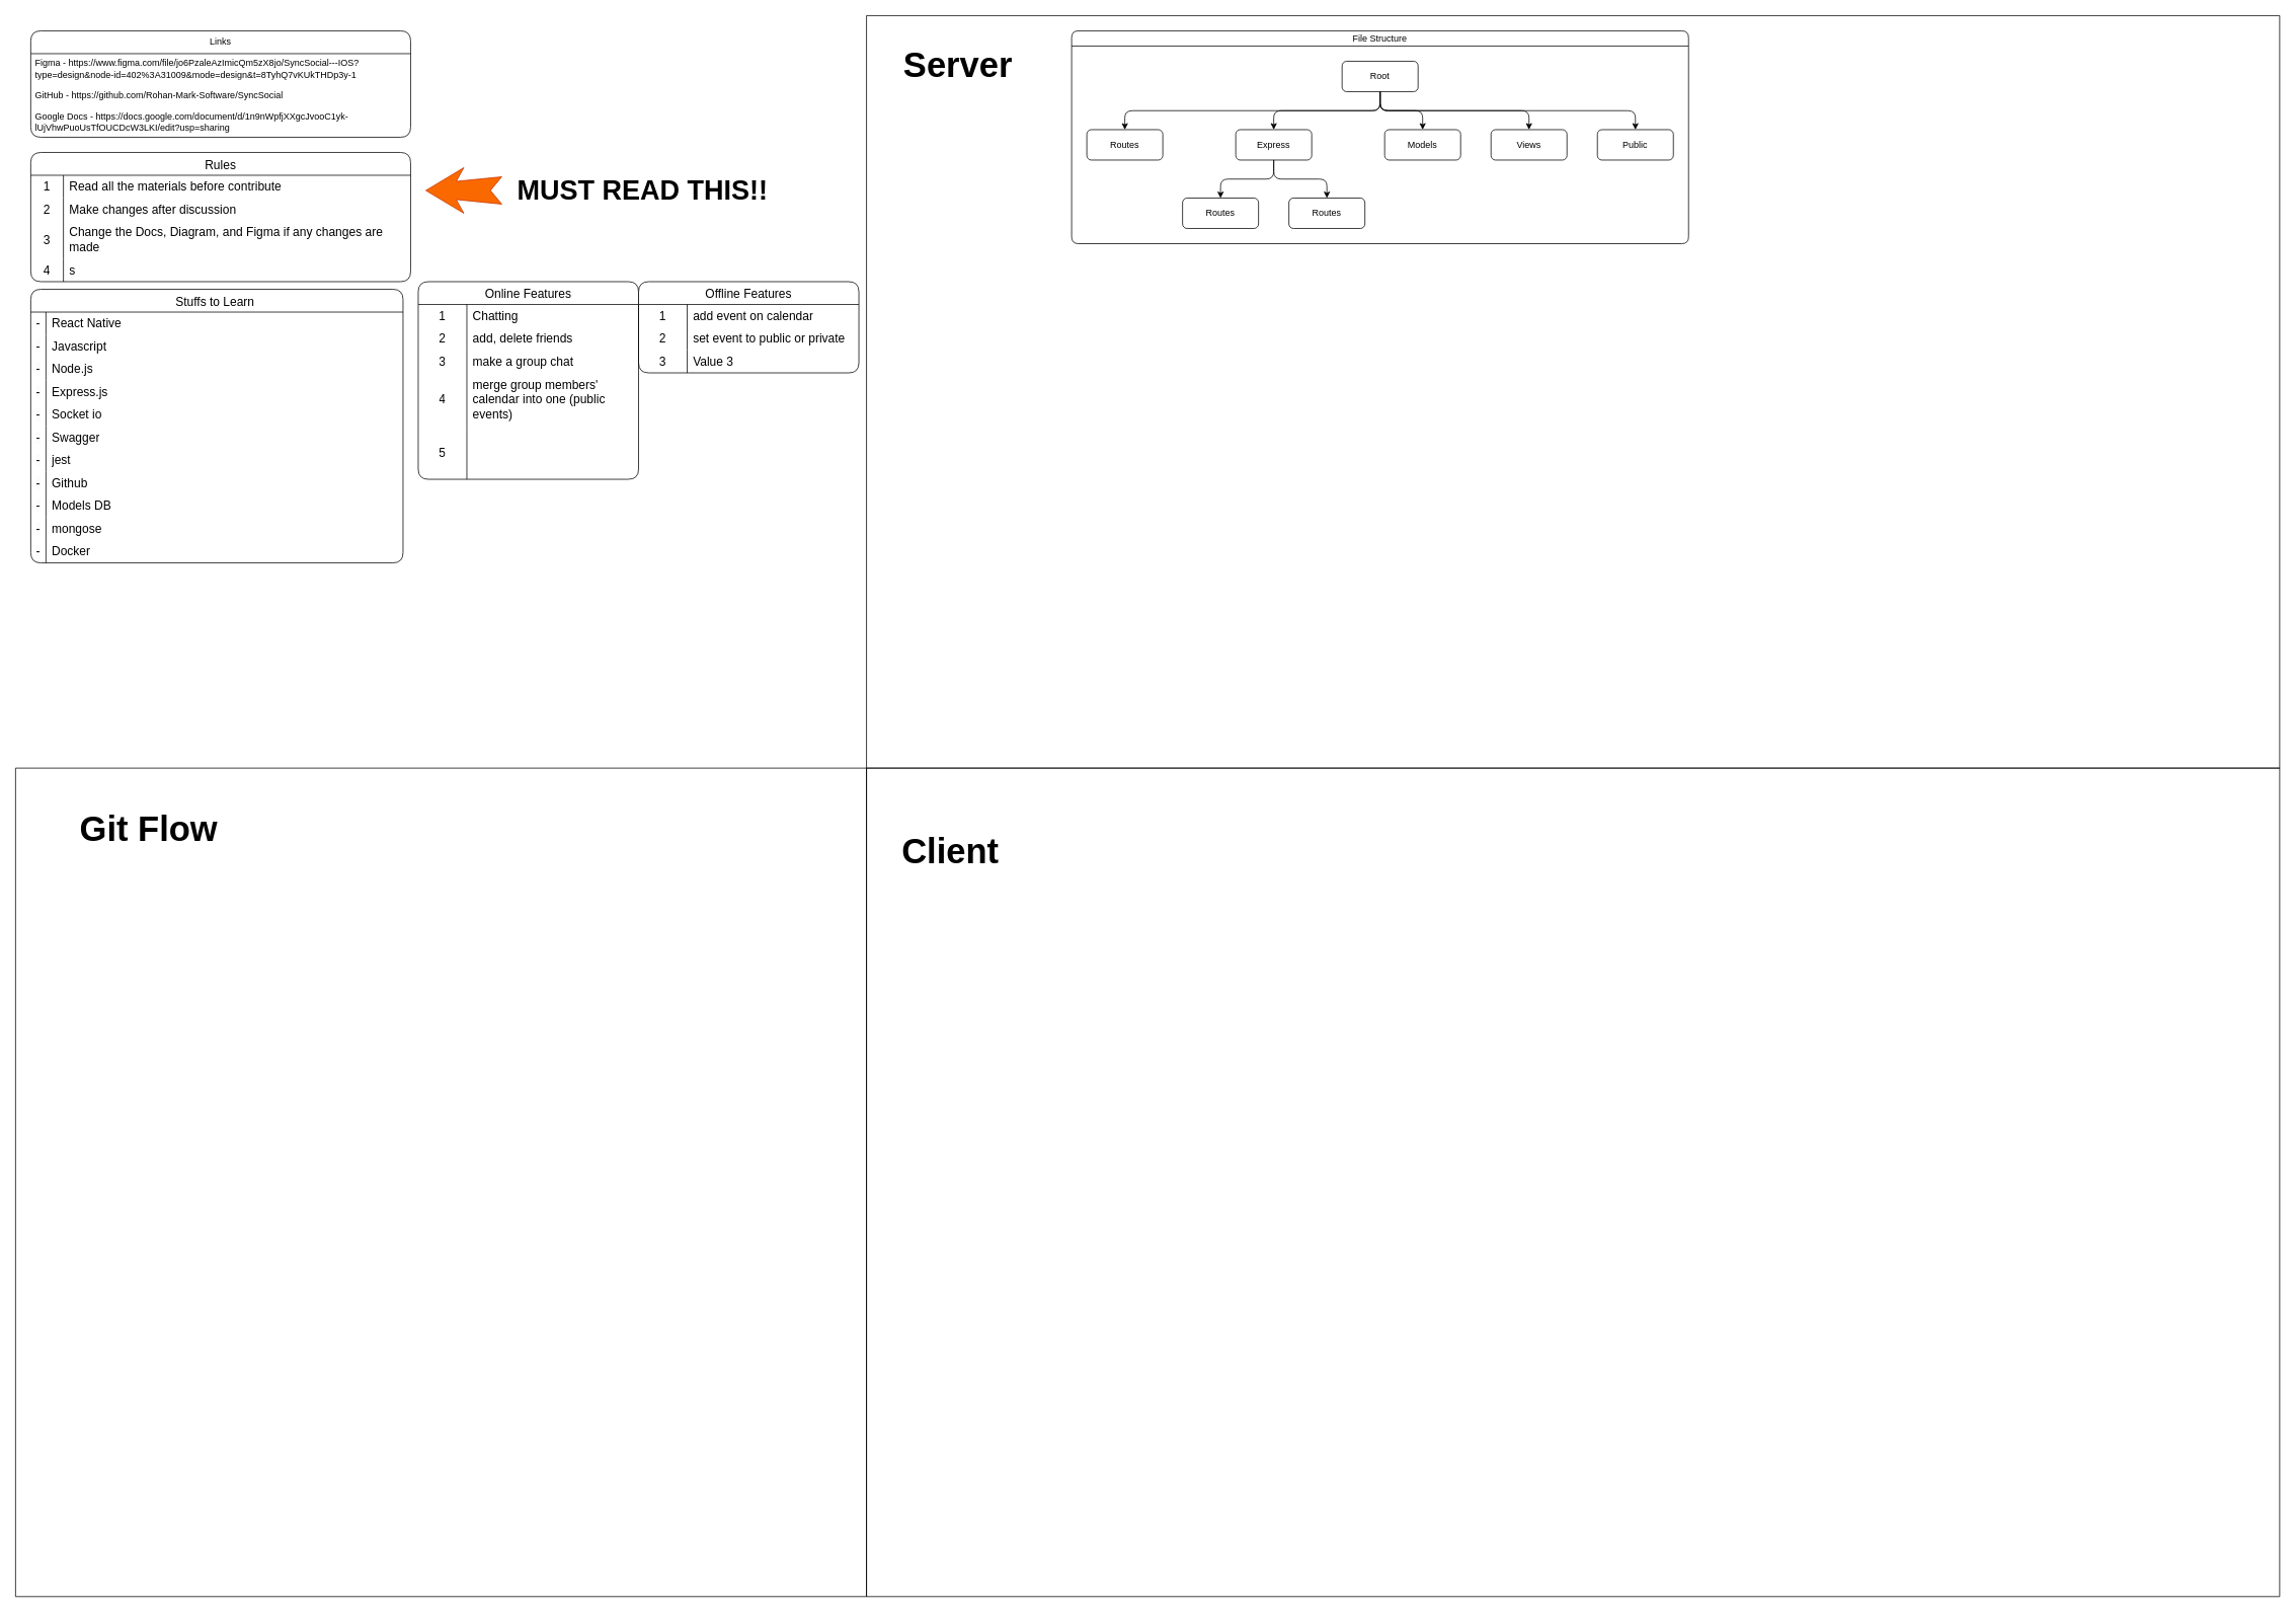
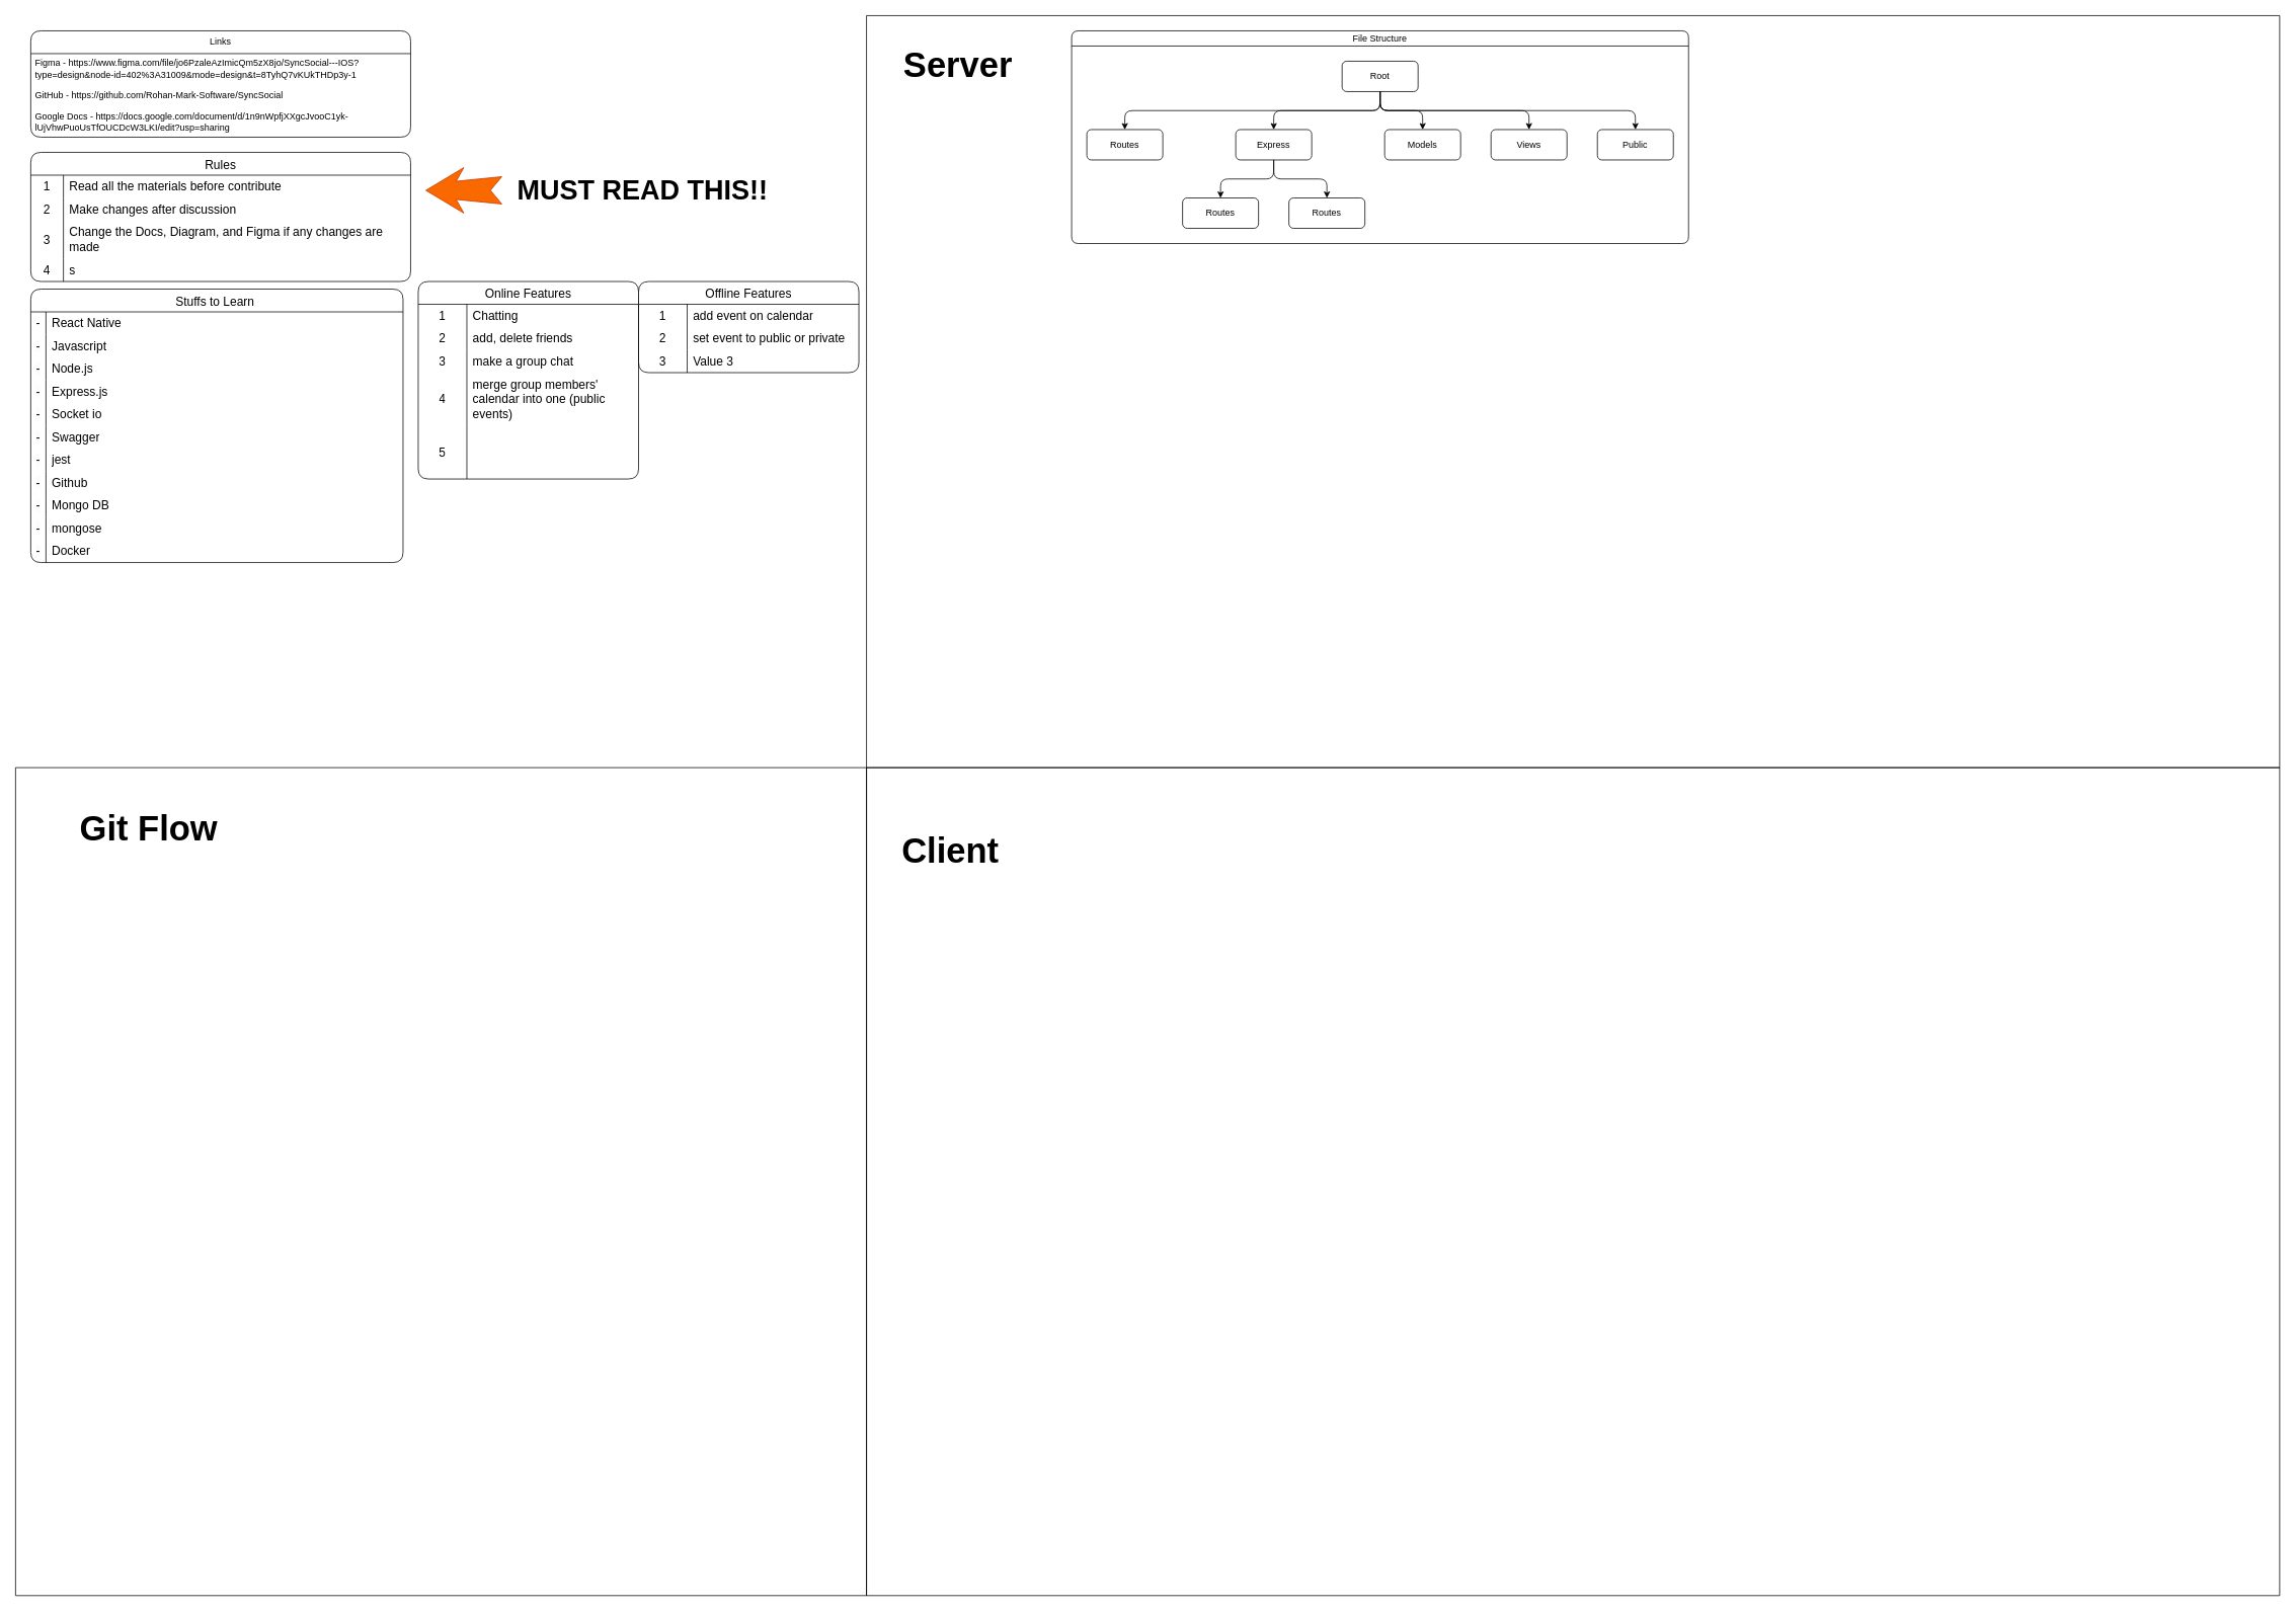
- <mxCell id="94" value="Models DB" style="shape=partialRectangle;html=1;whiteSpace=wrap;connectable=0;fillColor=none;top=0;left=0;bottom=0;right=0;align=left;spacingLeft=6;overflow=hidden;strokeColor=inherit;fontSize=16;rounded=1;shadow=0;glass=0;verticalAlign=middle;fontFamily=Helvetica;fontColor=default;fontStyle=0;" parent="92" vertex="1"><mxGeometry x="20" width="470" height="30" as="geometry"><mxRectangle width="470" height="30" as="alternateBounds" /></mxGeometry></mxCell>
+ <mxCell id="94" value="Mongo DB" style="shape=partialRectangle;html=1;whiteSpace=wrap;connectable=0;fillColor=none;top=0;left=0;bottom=0;right=0;align=left;spacingLeft=6;overflow=hidden;strokeColor=inherit;fontSize=16;rounded=1;shadow=0;glass=0;verticalAlign=middle;fontFamily=Helvetica;fontColor=default;fontStyle=0;" parent="92" vertex="1"><mxGeometry x="20" width="470" height="30" as="geometry"><mxRectangle width="470" height="30" as="alternateBounds" /></mxGeometry></mxCell>
